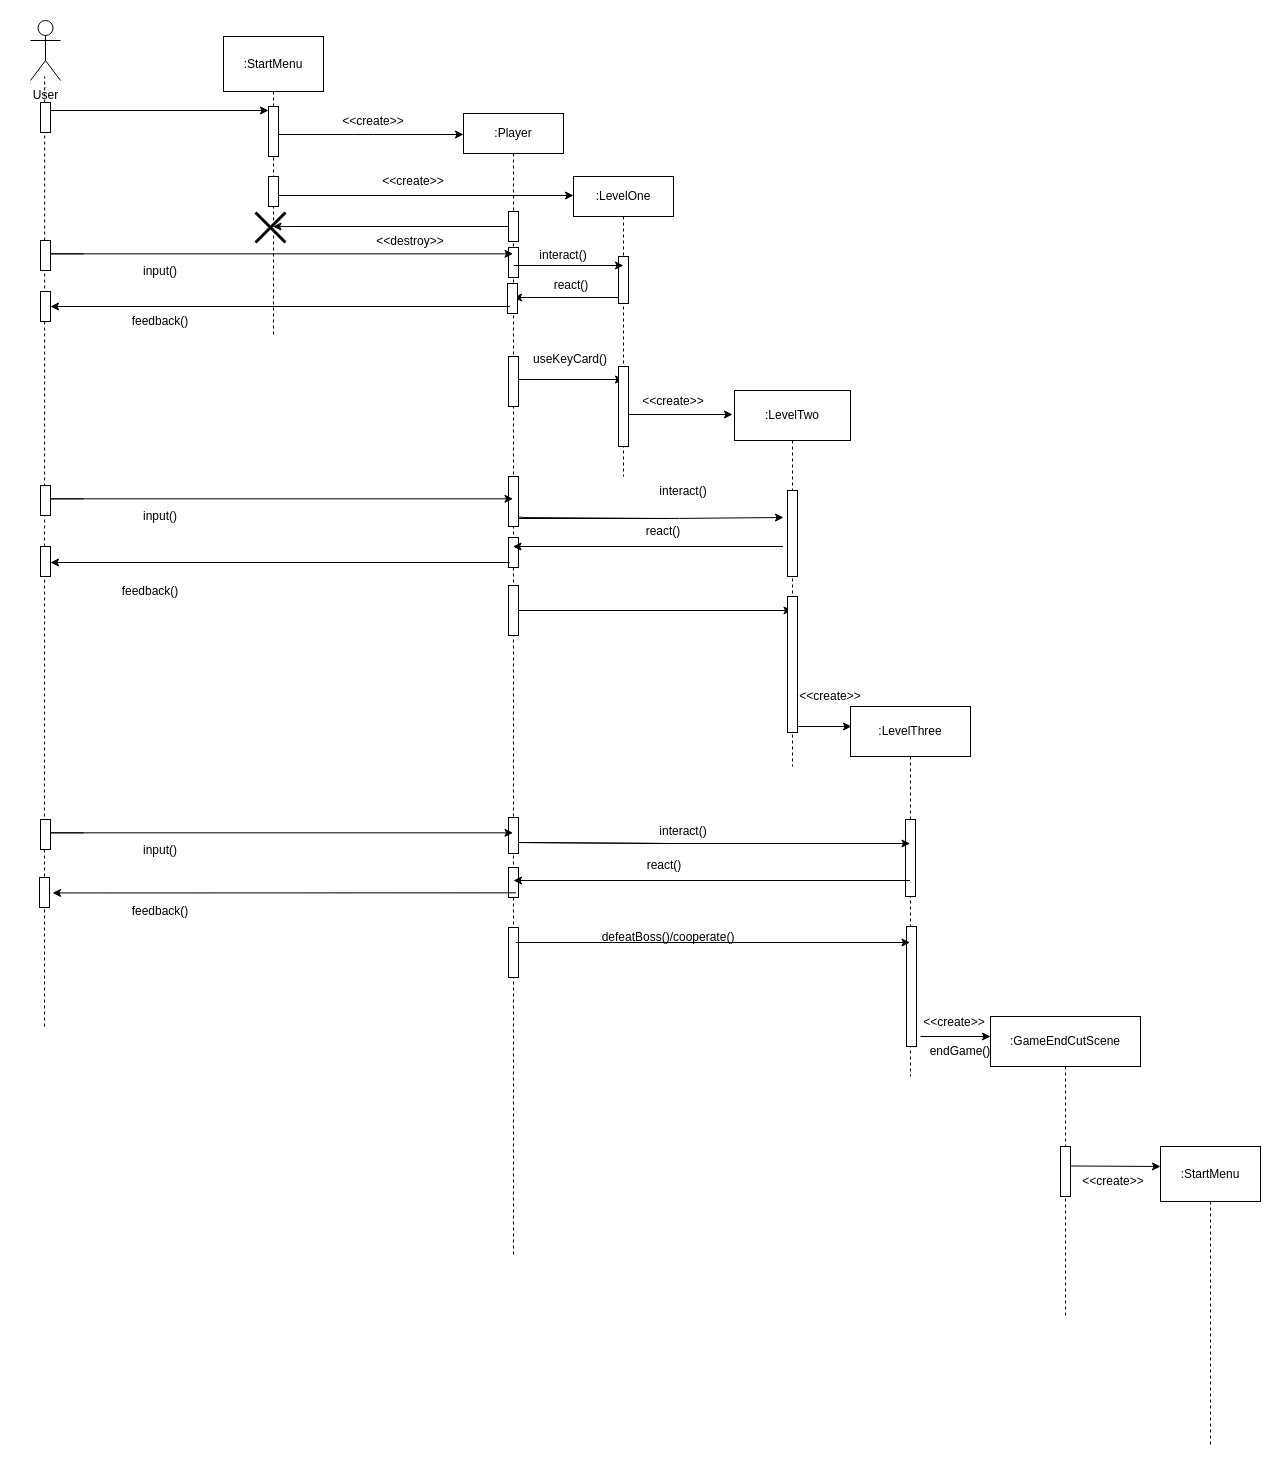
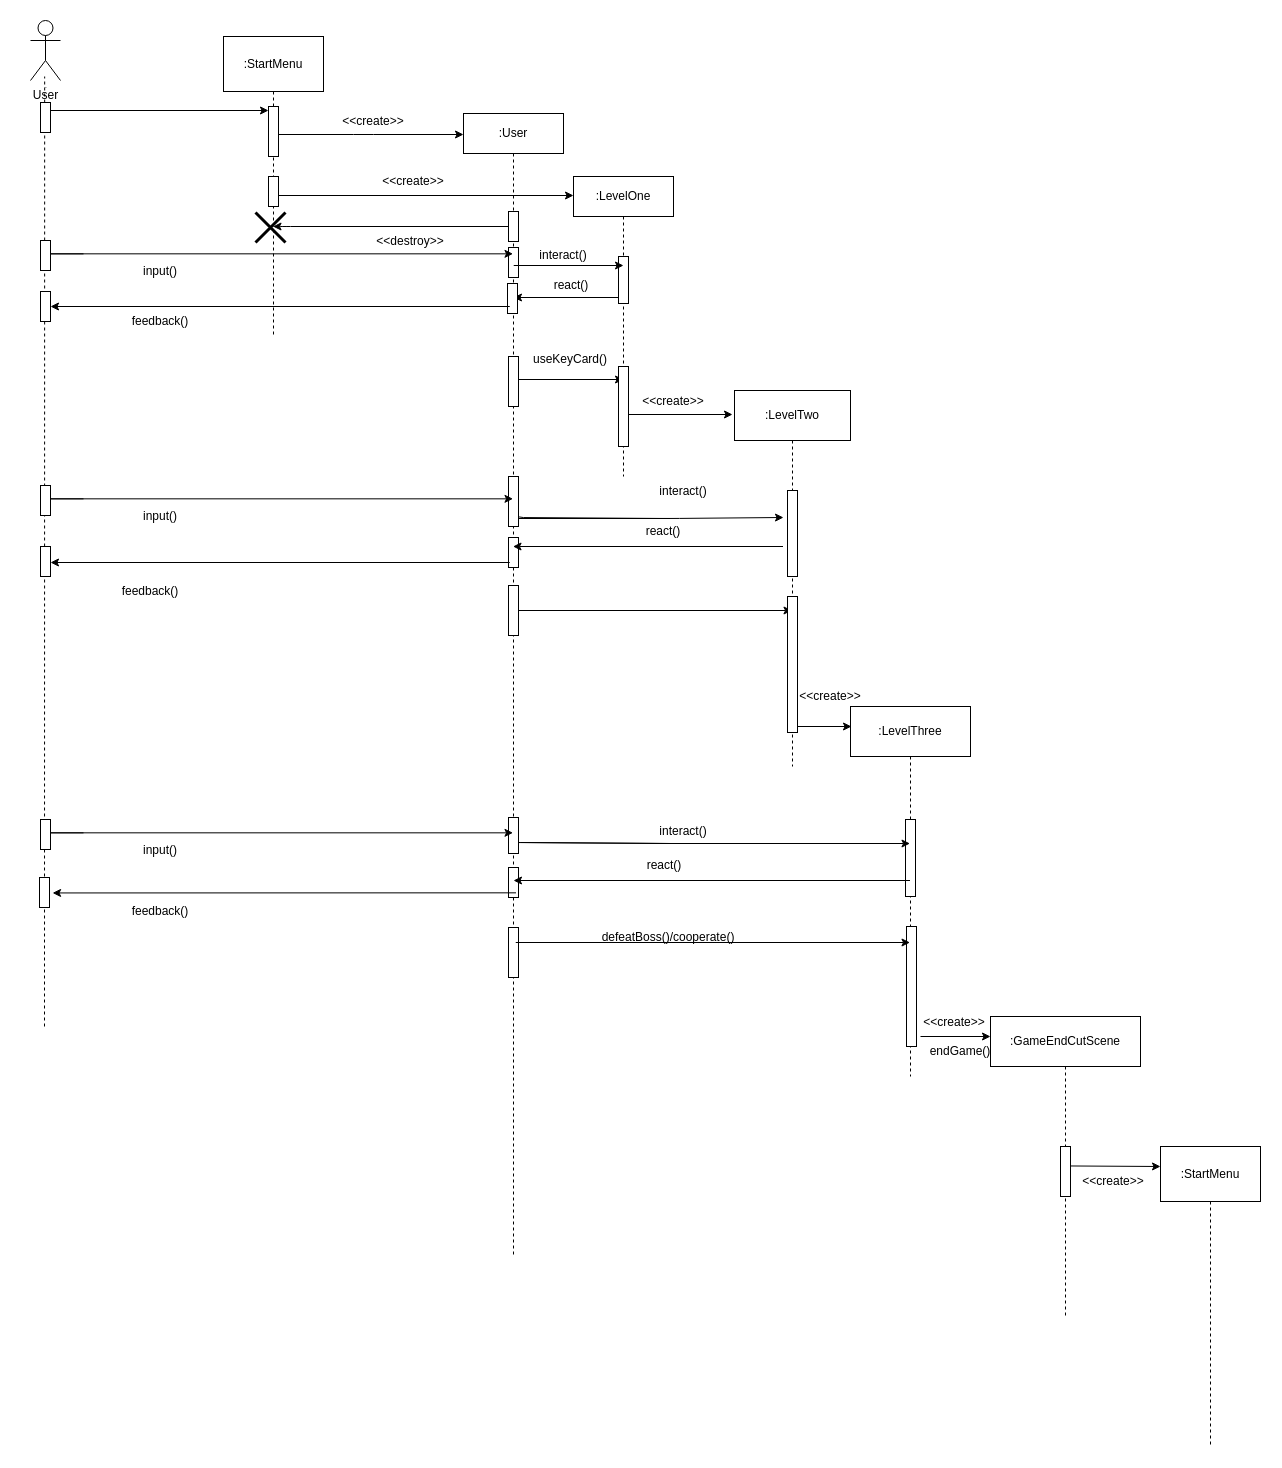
- <mxCell id="3" value=":Player" style="shape=umlLifeline;perimeter=lifelinePerimeter;whiteSpace=wrap;html=1;container=1;collapsible=0;recursiveResize=0;outlineConnect=0;" parent="1" vertex="1"><mxGeometry x="463" y="113" width="100" height="1144" as="geometry" /></mxCell>
+ <mxCell id="3" value=":User" style="shape=umlLifeline;perimeter=lifelinePerimeter;whiteSpace=wrap;html=1;container=1;collapsible=0;recursiveResize=0;outlineConnect=0;" parent="1" vertex="1"><mxGeometry x="463" y="113" width="100" height="1144" as="geometry" /></mxCell>
